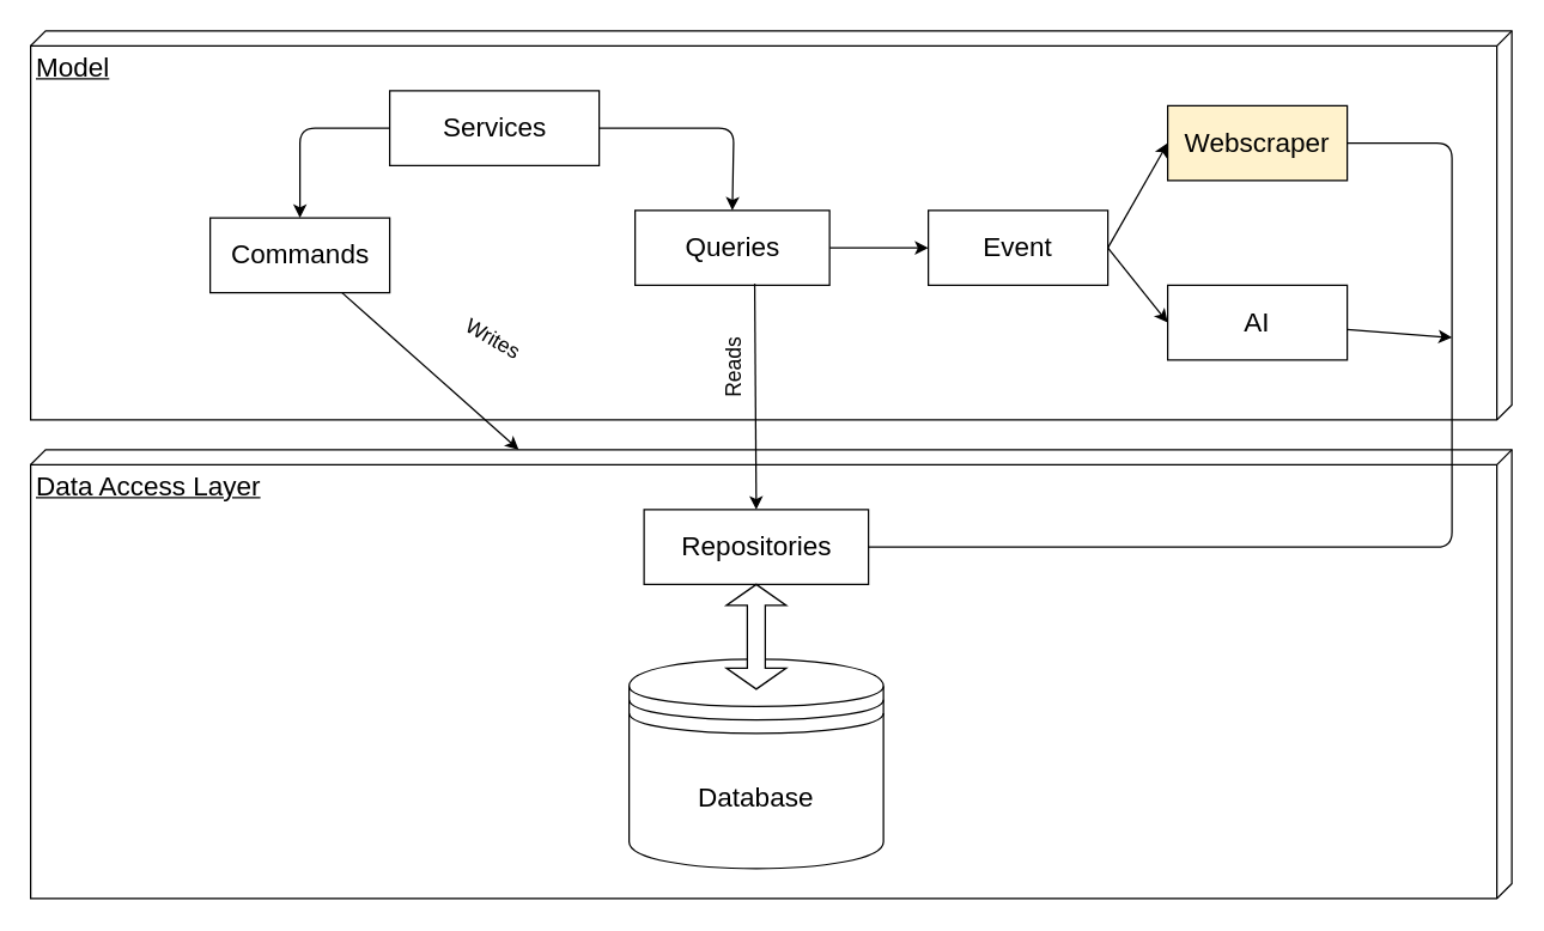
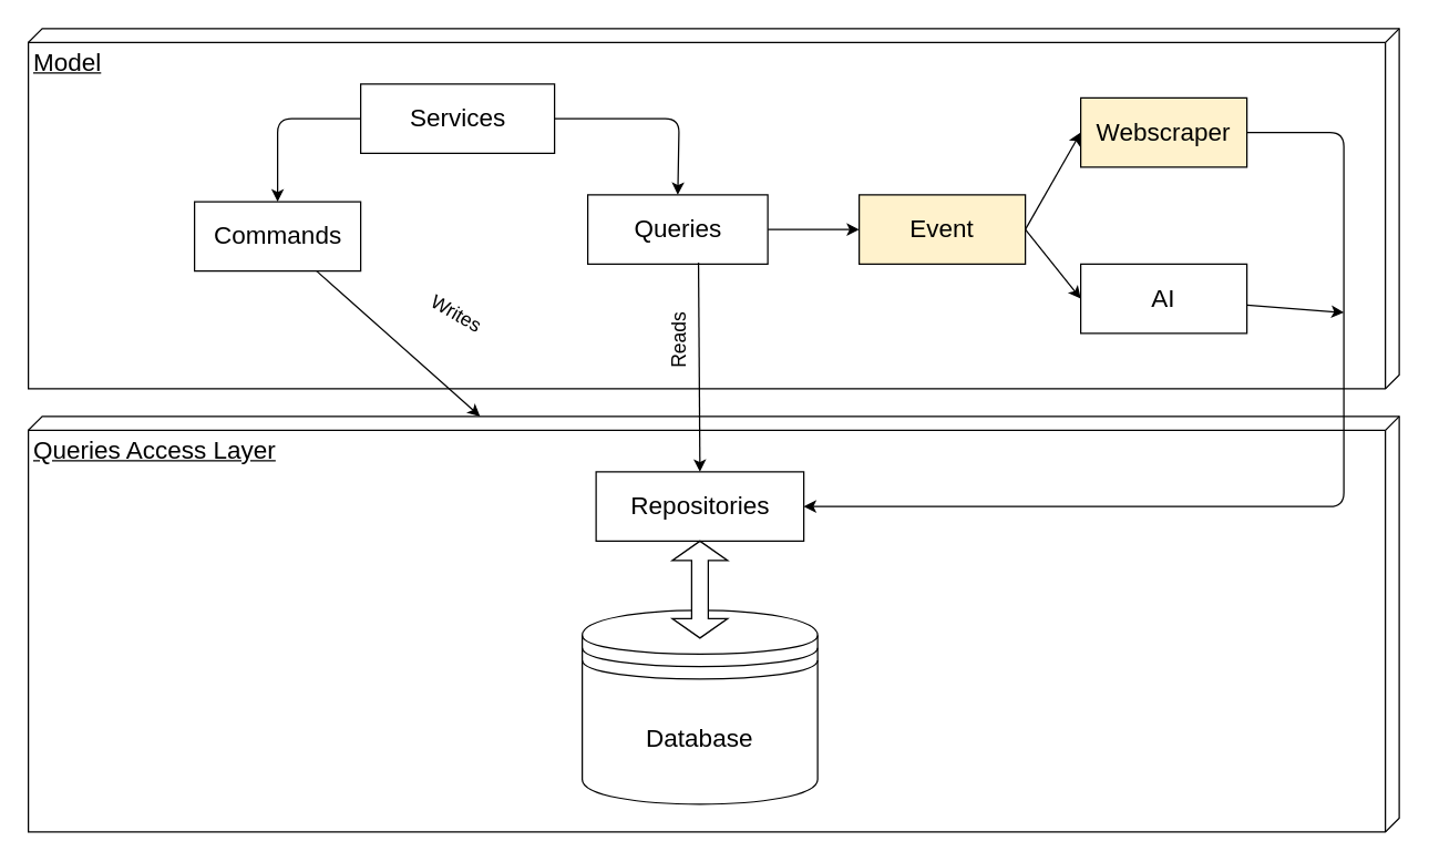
- <mxCell id="19" value="&lt;font style=&quot;font-size: 18px;&quot;&gt;Event&lt;/font&gt;" style="rounded=0;whiteSpace=wrap;html=1;" vertex="1" parent="1"><mxGeometry x="620" y="140" width="120" height="50" as="geometry" /></mxCell>
+ <mxCell id="19" value="&lt;font style=&quot;font-size: 18px;&quot;&gt;Event&lt;/font&gt;" style="rounded=0;whiteSpace=wrap;html=1;fillColor=#fff2cc;" vertex="1" parent="1"><mxGeometry x="620" y="140" width="120" height="50" as="geometry" /></mxCell>
- <mxCell id="9" value="Data Access Layer" style="verticalAlign=top;align=left;spacingTop=8;spacingLeft=2;spacingRight=12;shape=cube;size=10;direction=south;fontStyle=4;html=1;fontSize=18;" vertex="1" parent="1"><mxGeometry x="20" y="300" width="990" height="300" as="geometry" /></mxCell>
+ <mxCell id="9" value="Queries Access Layer" style="verticalAlign=top;align=left;spacingTop=8;spacingLeft=2;spacingRight=12;shape=cube;size=10;direction=south;fontStyle=4;html=1;fontSize=18;" vertex="1" parent="1"><mxGeometry x="20" y="300" width="990" height="300" as="geometry" /></mxCell>
- <mxCell id="22" style="edgeStyle=none;html=1;entryX=1;entryY=0.5;entryDx=0;entryDy=0;fontSize=18;exitX=1;exitY=0.5;exitDx=0;exitDy=0;endArrow=none;" edge="1" parent="1" source="23" target="10"><mxGeometry relative="1" as="geometry"><Array as="points"><mxPoint x="970" y="95" /><mxPoint x="970" y="365" /></Array></mxGeometry></mxCell>
+ <mxCell id="22" style="edgeStyle=none;html=1;entryX=1;entryY=0.5;entryDx=0;entryDy=0;fontSize=18;exitX=1;exitY=0.5;exitDx=0;exitDy=0;" edge="1" parent="1" source="23" target="10"><mxGeometry relative="1" as="geometry"><Array as="points"><mxPoint x="970" y="95" /><mxPoint x="970" y="365" /></Array></mxGeometry></mxCell>
